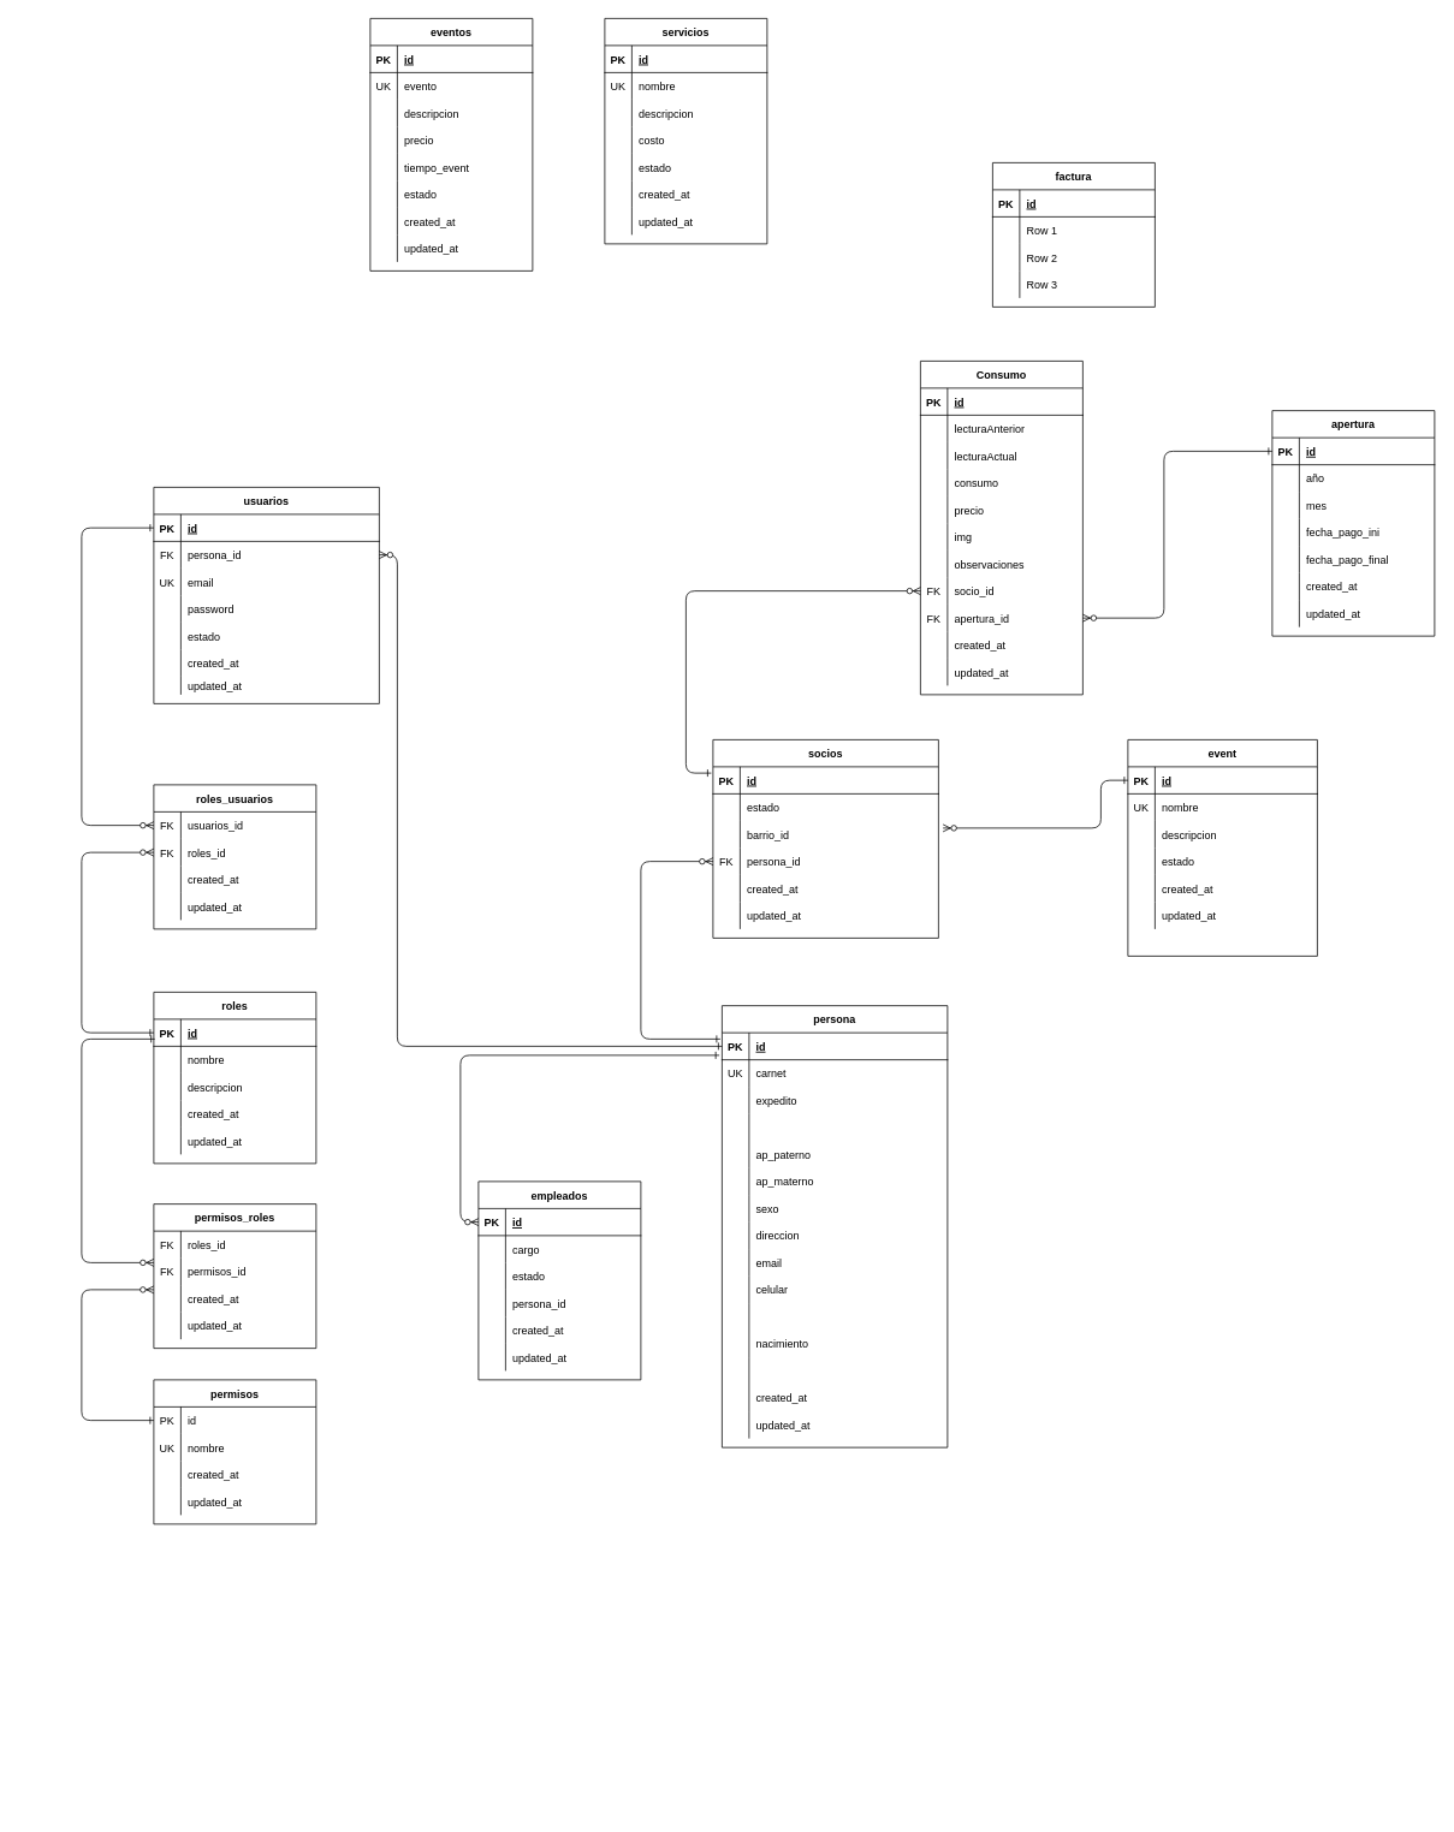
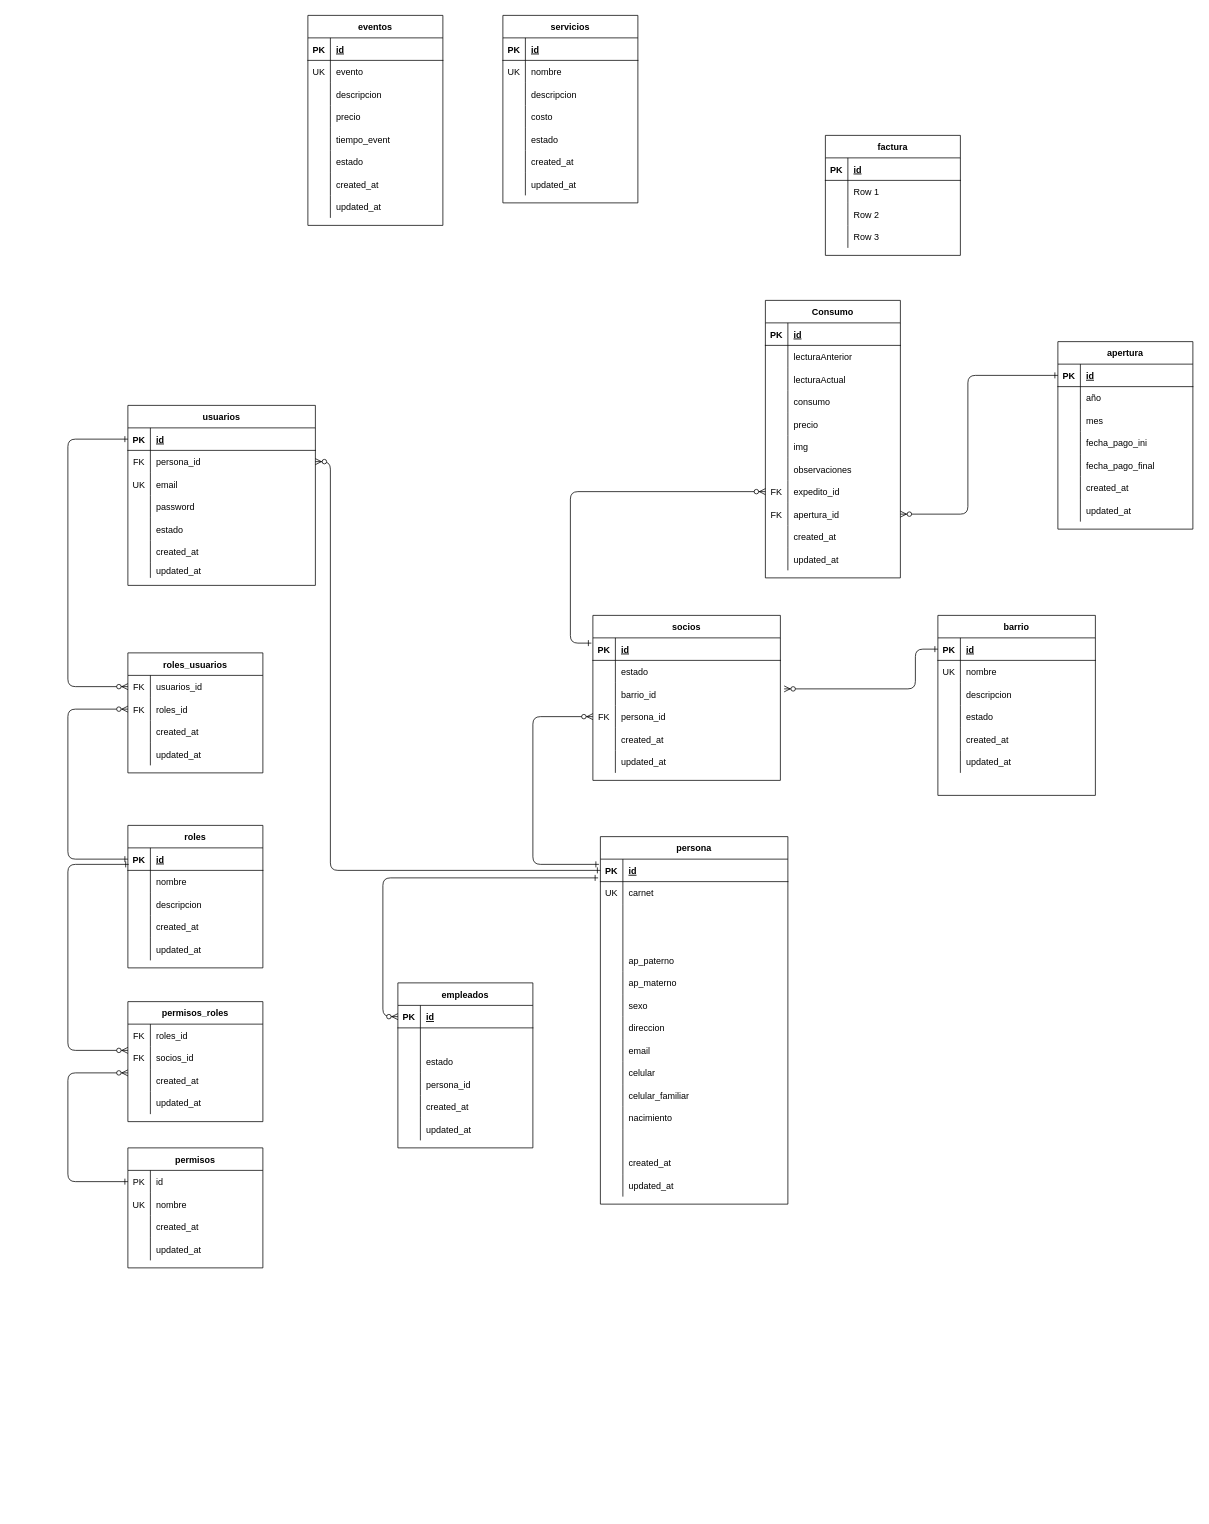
- <mxCell id="216" value="socio_id" style="shape=partialRectangle;connectable=0;fillColor=none;top=0;left=0;bottom=0;right=0;align=left;spacingLeft=6;overflow=hidden;" parent="214" vertex="1"><mxGeometry x="30" width="150" height="30" as="geometry" /></mxCell>
+ <mxCell id="216" value="expedito_id" style="shape=partialRectangle;connectable=0;fillColor=none;top=0;left=0;bottom=0;right=0;align=left;spacingLeft=6;overflow=hidden;" parent="214" vertex="1"><mxGeometry x="30" width="150" height="30" as="geometry" /></mxCell>
- <mxCell id="131" value="event" style="shape=table;startSize=30;container=1;collapsible=1;childLayout=tableLayout;fixedRows=1;rowLines=0;fontStyle=1;align=center;resizeLast=1;" parent="1" vertex="1"><mxGeometry x="1250" y="820" width="210" height="240" as="geometry" /></mxCell>
+ <mxCell id="131" value="barrio" style="shape=table;startSize=30;container=1;collapsible=1;childLayout=tableLayout;fixedRows=1;rowLines=0;fontStyle=1;align=center;resizeLast=1;" parent="1" vertex="1"><mxGeometry x="1250" y="820" width="210" height="240" as="geometry" /></mxCell>
- <mxCell id="11" value="expedito" style="shape=partialRectangle;overflow=hidden;connectable=0;fillColor=none;top=0;left=0;bottom=0;right=0;align=left;spacingLeft=6;" parent="9" vertex="1"><mxGeometry x="30" width="220" height="30" as="geometry" /></mxCell>
- <mxCell id="156" value="cargo" style="shape=partialRectangle;connectable=0;fillColor=none;top=0;left=0;bottom=0;right=0;align=left;spacingLeft=6;overflow=hidden;" parent="154" vertex="1"><mxGeometry x="30" width="150" height="30" as="geometry" /></mxCell>
- <mxCell id="283" value="permisos_id" style="shape=partialRectangle;connectable=0;fillColor=none;top=0;left=0;bottom=0;right=0;align=left;spacingLeft=6;overflow=hidden;" parent="281" vertex="1"><mxGeometry x="30" width="150" height="30" as="geometry" /></mxCell>
+ <mxCell id="283" value="socios_id" style="shape=partialRectangle;connectable=0;fillColor=none;top=0;left=0;bottom=0;right=0;align=left;spacingLeft=6;overflow=hidden;" parent="281" vertex="1"><mxGeometry x="30" width="150" height="30" as="geometry" /></mxCell>
+ <mxCell id="34" value="celular_familiar" style="shape=partialRectangle;overflow=hidden;connectable=0;fillColor=none;top=0;left=0;bottom=0;right=0;align=left;spacingLeft=6;" parent="32" vertex="1"><mxGeometry x="30" width="220" height="30" as="geometry" /></mxCell>
